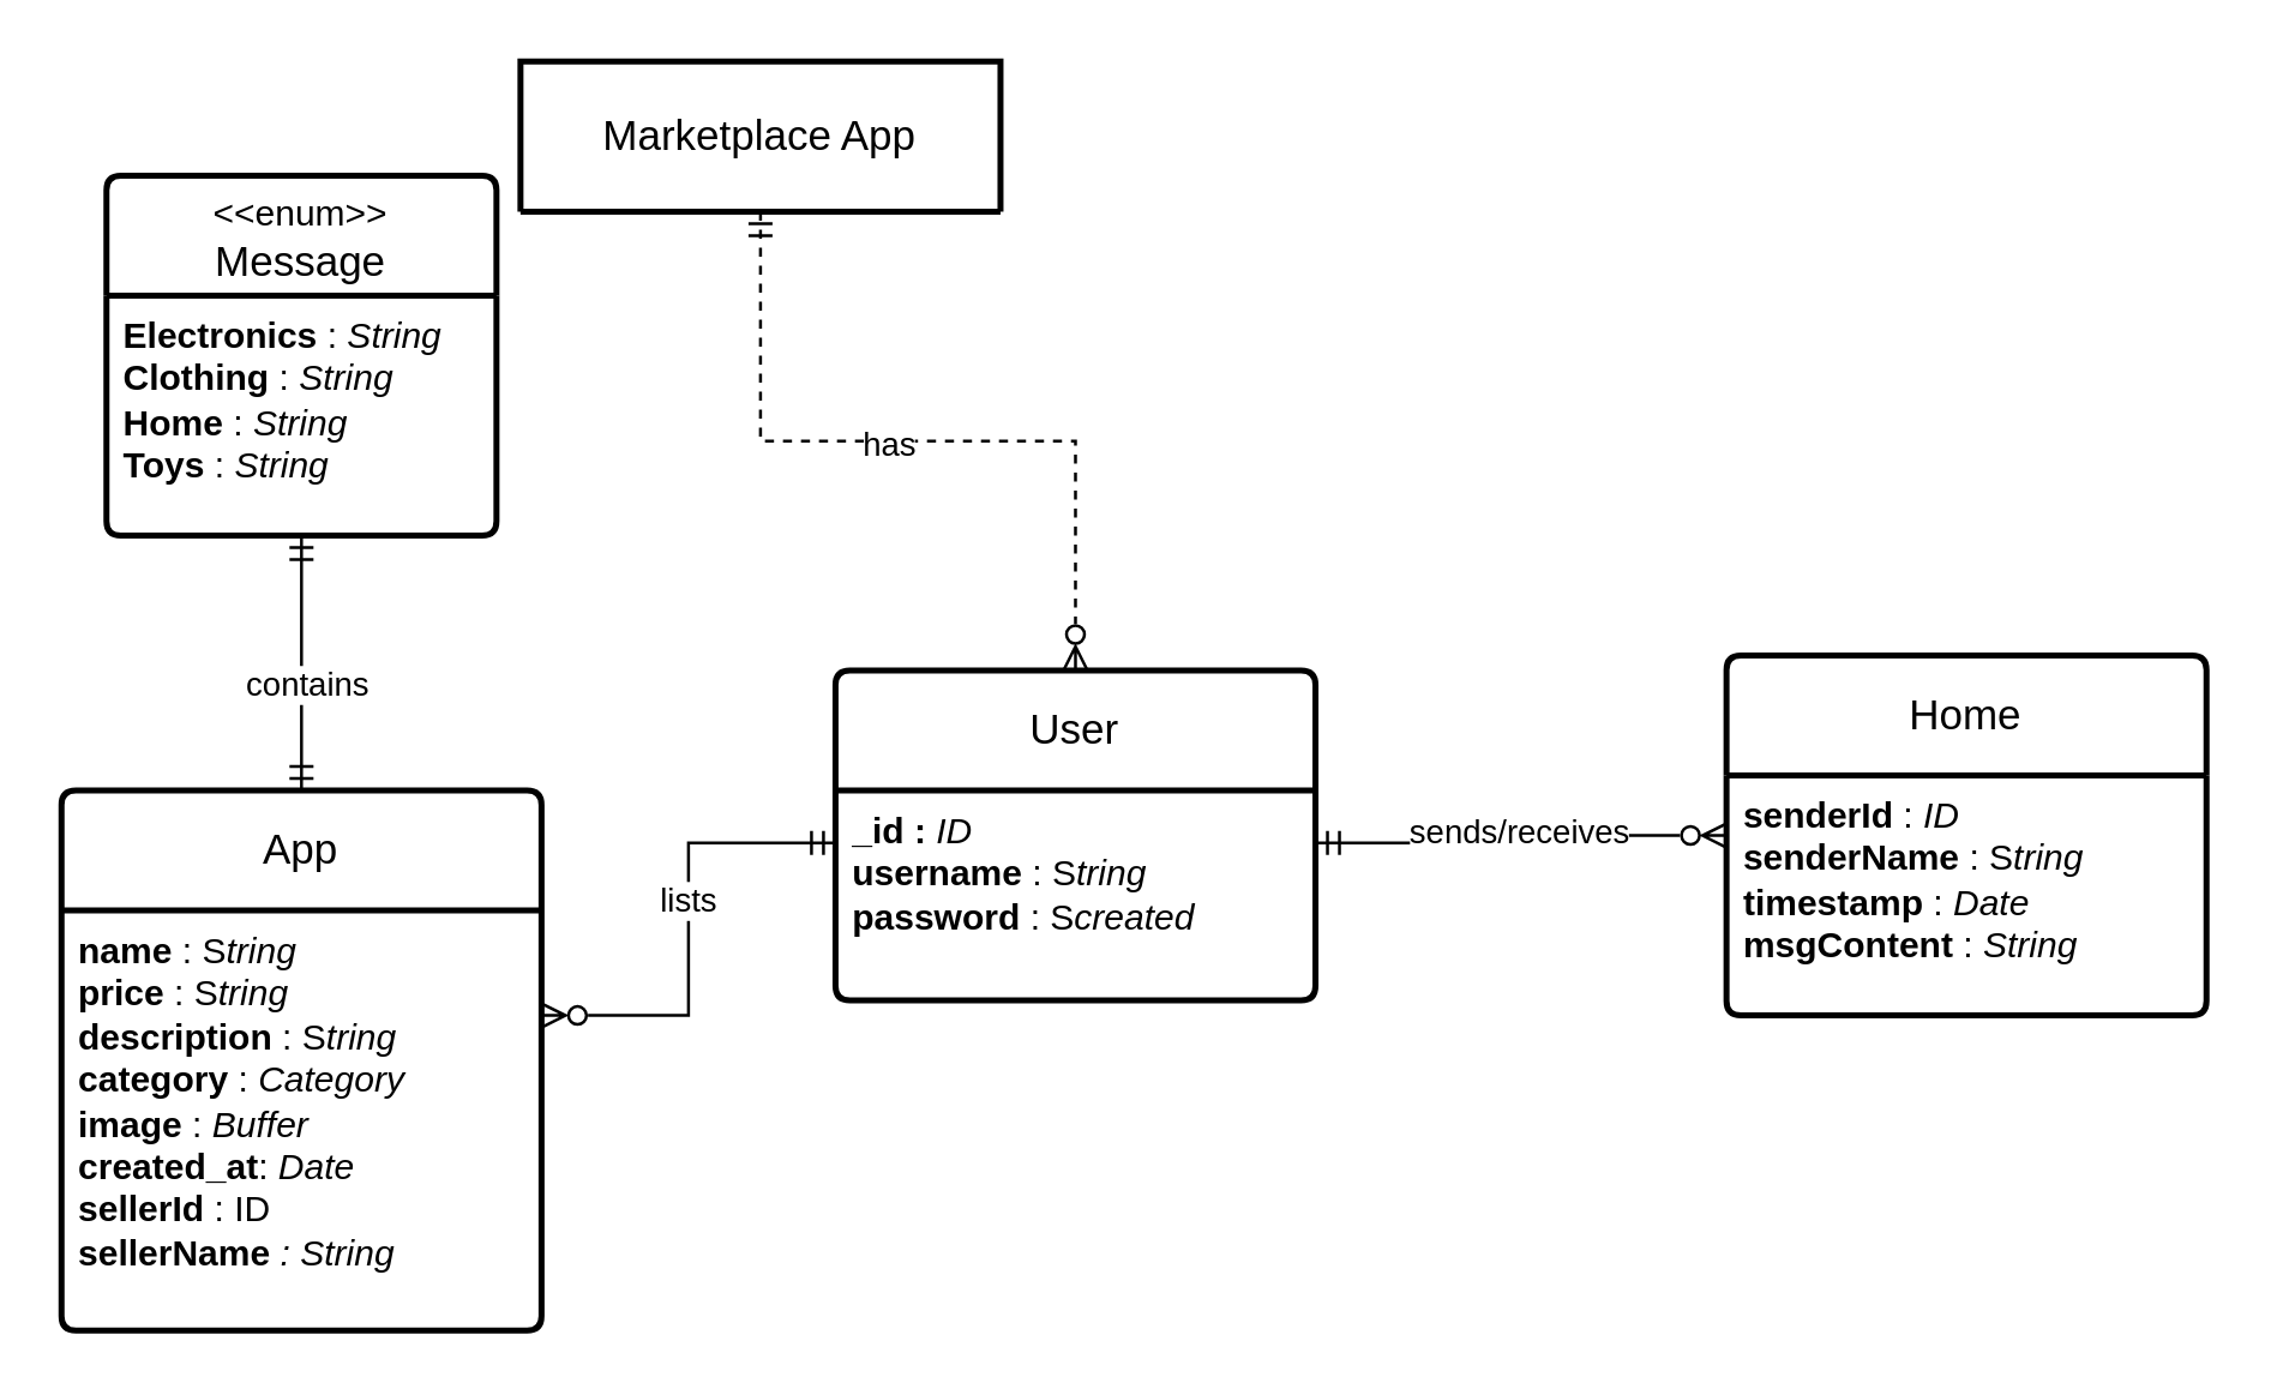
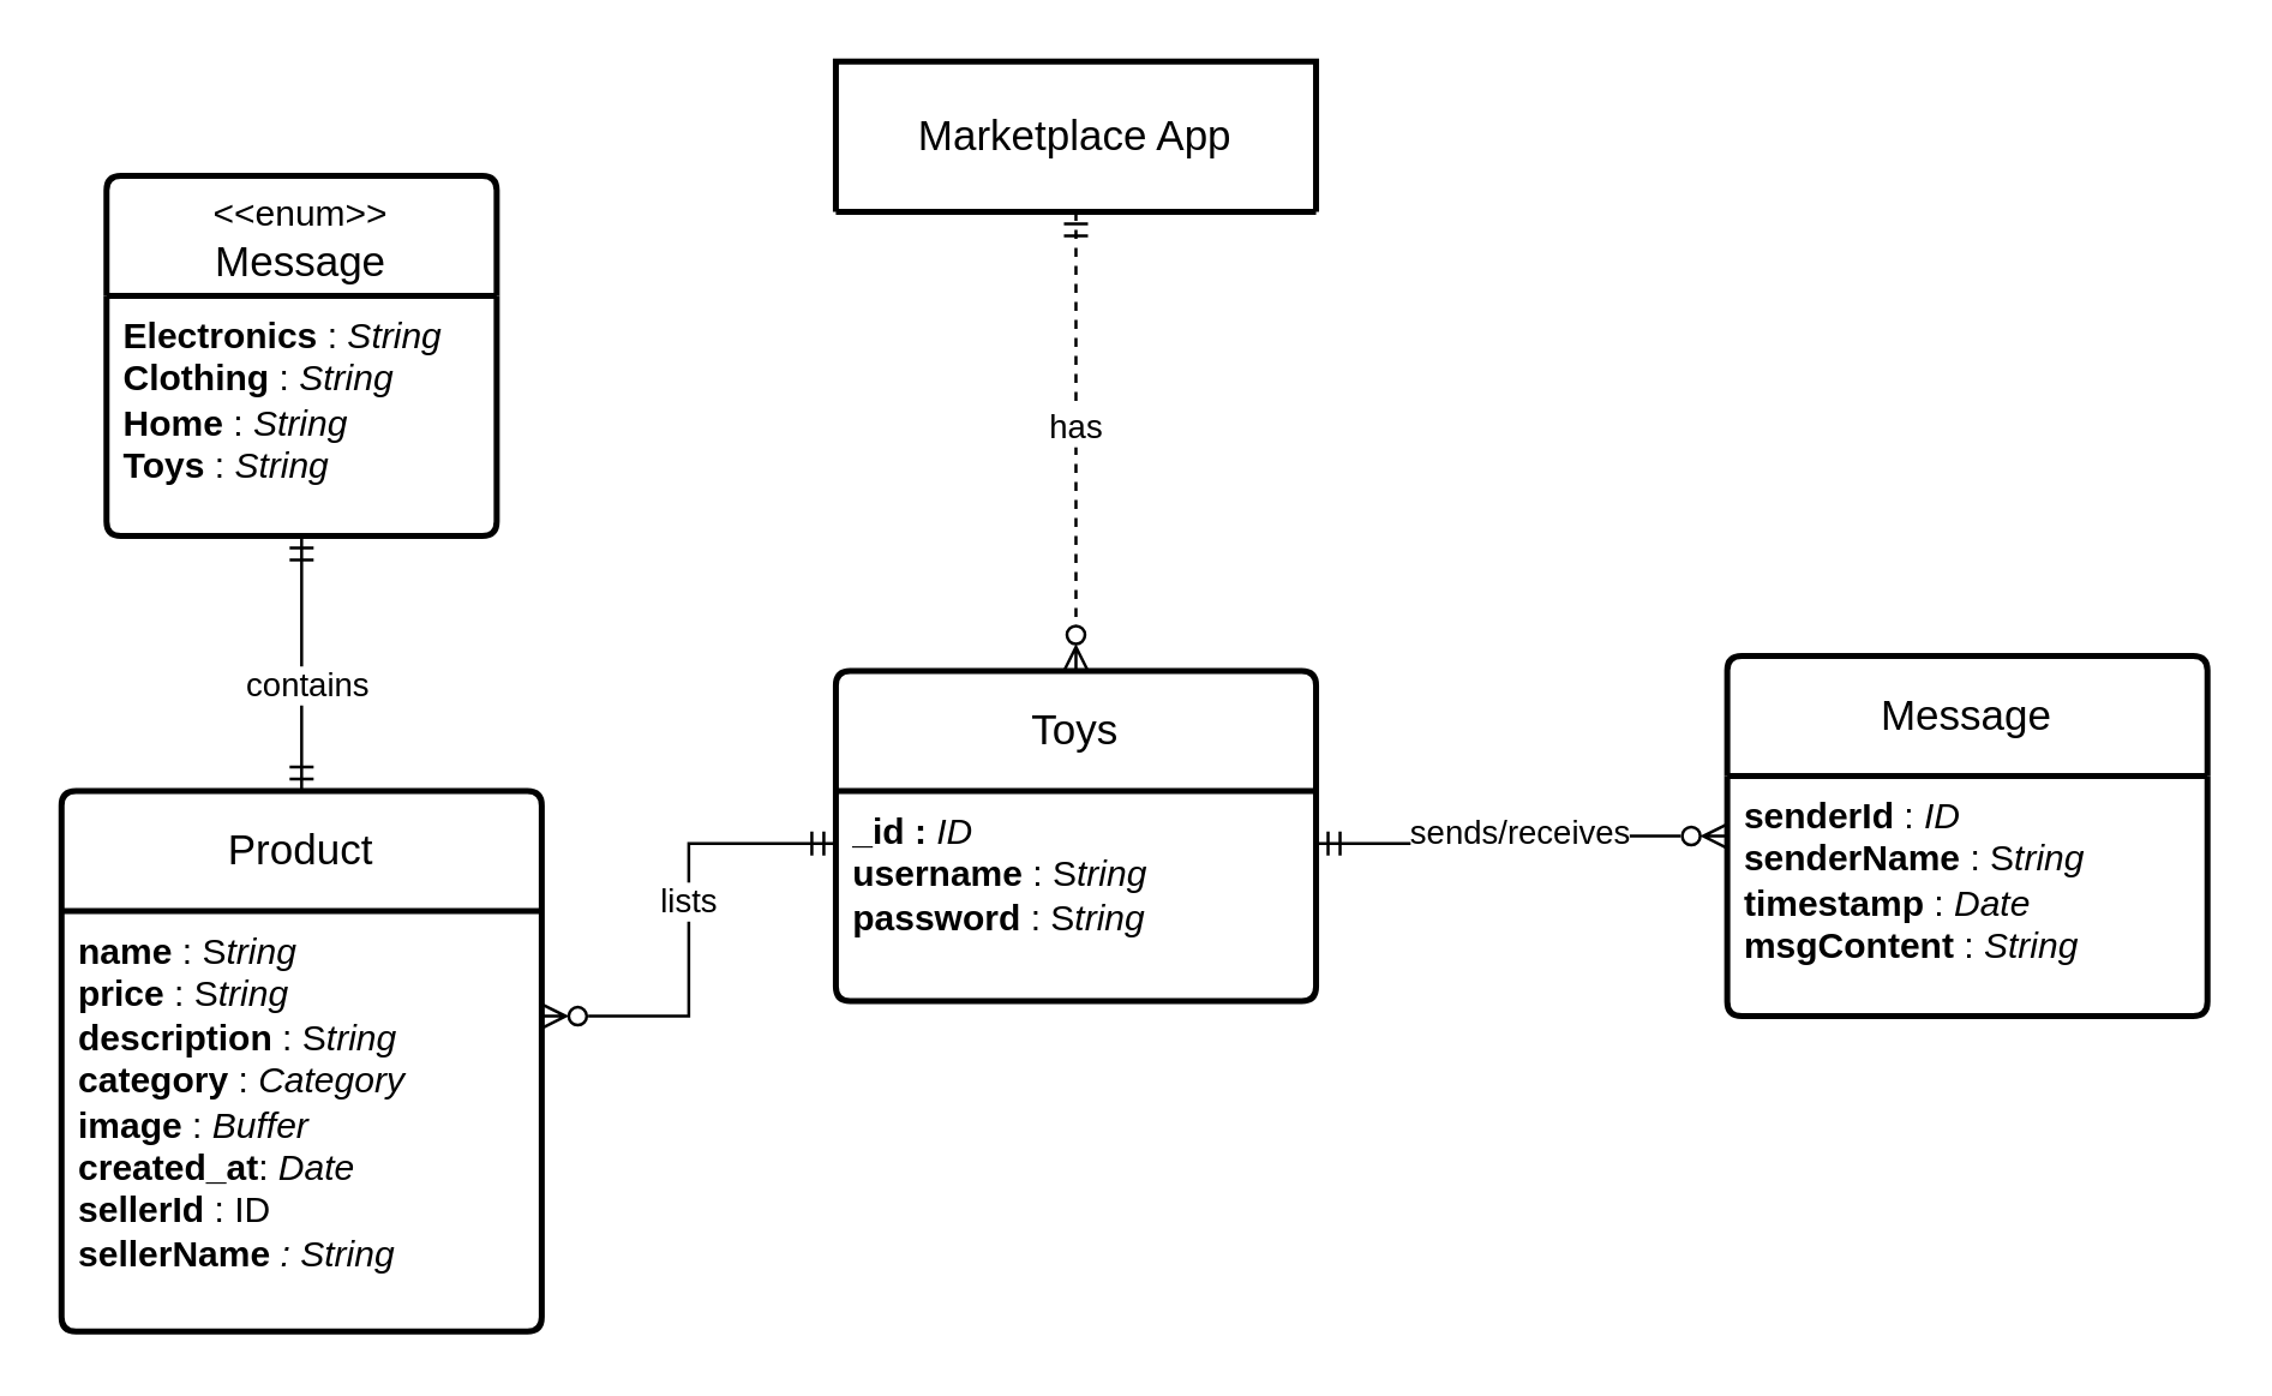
- <mxCell id="12" value="Marketplace App" style="swimlane;childLayout=stackLayout;horizontal=1;startSize=80;horizontalStack=0;rounded=1;fontSize=14;fontStyle=0;strokeWidth=2;resizeParent=0;resizeLast=1;shadow=0;dashed=0;align=center;arcSize=4;whiteSpace=wrap;html=1;" vertex="1" parent="1"><mxGeometry x="173" y="20" width="160" height="50" as="geometry" /></mxCell>
+ <mxCell id="12" value="Marketplace App" style="swimlane;childLayout=stackLayout;horizontal=1;startSize=80;horizontalStack=0;rounded=1;fontSize=14;fontStyle=0;strokeWidth=2;resizeParent=0;resizeLast=1;shadow=0;dashed=0;align=center;arcSize=4;whiteSpace=wrap;html=1;" vertex="1" parent="1"><mxGeometry x="278" y="20" width="160" height="50" as="geometry" /></mxCell>
- <mxCell id="8" value="Home" style="swimlane;childLayout=stackLayout;horizontal=1;startSize=40;horizontalStack=0;rounded=1;fontSize=14;fontStyle=0;strokeWidth=2;resizeParent=0;resizeLast=1;shadow=0;dashed=0;align=center;arcSize=4;whiteSpace=wrap;html=1;" vertex="1" parent="1"><mxGeometry x="575" y="218" width="160" height="120" as="geometry" /></mxCell>
+ <mxCell id="8" value="Message" style="swimlane;childLayout=stackLayout;horizontal=1;startSize=40;horizontalStack=0;rounded=1;fontSize=14;fontStyle=0;strokeWidth=2;resizeParent=0;resizeLast=1;shadow=0;dashed=0;align=center;arcSize=4;whiteSpace=wrap;html=1;" vertex="1" parent="1"><mxGeometry x="575" y="218" width="160" height="120" as="geometry" /></mxCell>
- <mxCell id="6" value="User" style="swimlane;childLayout=stackLayout;horizontal=1;startSize=40;horizontalStack=0;rounded=1;fontSize=14;fontStyle=0;strokeWidth=2;resizeParent=0;resizeLast=1;shadow=0;dashed=0;align=center;arcSize=4;whiteSpace=wrap;html=1;" vertex="1" parent="1"><mxGeometry x="278" y="223" width="160" height="110" as="geometry" /></mxCell>
+ <mxCell id="6" value="Toys" style="swimlane;childLayout=stackLayout;horizontal=1;startSize=40;horizontalStack=0;rounded=1;fontSize=14;fontStyle=0;strokeWidth=2;resizeParent=0;resizeLast=1;shadow=0;dashed=0;align=center;arcSize=4;whiteSpace=wrap;html=1;" vertex="1" parent="1"><mxGeometry x="278" y="223" width="160" height="110" as="geometry" /></mxCell>
- <mxCell id="2" value="App" style="swimlane;childLayout=stackLayout;horizontal=1;startSize=40;horizontalStack=0;rounded=1;fontSize=14;fontStyle=0;strokeWidth=2;resizeParent=0;resizeLast=1;shadow=0;dashed=0;align=center;arcSize=4;whiteSpace=wrap;html=1;" vertex="1" parent="1"><mxGeometry x="20" y="263" width="160" height="180" as="geometry" /></mxCell>
+ <mxCell id="2" value="Product" style="swimlane;childLayout=stackLayout;horizontal=1;startSize=40;horizontalStack=0;rounded=1;fontSize=14;fontStyle=0;strokeWidth=2;resizeParent=0;resizeLast=1;shadow=0;dashed=0;align=center;arcSize=4;whiteSpace=wrap;html=1;" vertex="1" parent="1"><mxGeometry x="20" y="263" width="160" height="180" as="geometry" /></mxCell>
- <mxCell id="7" value="&lt;div&gt;&lt;b&gt;_id : &lt;/b&gt;&lt;i&gt;ID&lt;/i&gt;&lt;/div&gt;&lt;b&gt;username&amp;nbsp;&lt;/b&gt;: S&lt;i&gt;tring&lt;/i&gt;&lt;div&gt;&lt;b&gt;password&amp;nbsp;&lt;/b&gt;: S&lt;i&gt;created&lt;/i&gt;&lt;/div&gt;&lt;div&gt;&lt;br&gt;&lt;/div&gt;" style="align=left;strokeColor=none;fillColor=none;spacingLeft=4;fontSize=12;verticalAlign=top;resizable=0;rotatable=0;part=1;html=1;" vertex="1" parent="6"><mxGeometry y="40" width="160" height="70" as="geometry" /></mxCell>
+ <mxCell id="7" value="&lt;div&gt;&lt;b&gt;_id : &lt;/b&gt;&lt;i&gt;ID&lt;/i&gt;&lt;/div&gt;&lt;b&gt;username&amp;nbsp;&lt;/b&gt;: S&lt;i&gt;tring&lt;/i&gt;&lt;div&gt;&lt;b&gt;password&amp;nbsp;&lt;/b&gt;: S&lt;i&gt;tring&lt;/i&gt;&lt;/div&gt;&lt;div&gt;&lt;br&gt;&lt;/div&gt;" style="align=left;strokeColor=none;fillColor=none;spacingLeft=4;fontSize=12;verticalAlign=top;resizable=0;rotatable=0;part=1;html=1;" vertex="1" parent="6"><mxGeometry y="40" width="160" height="70" as="geometry" /></mxCell>
